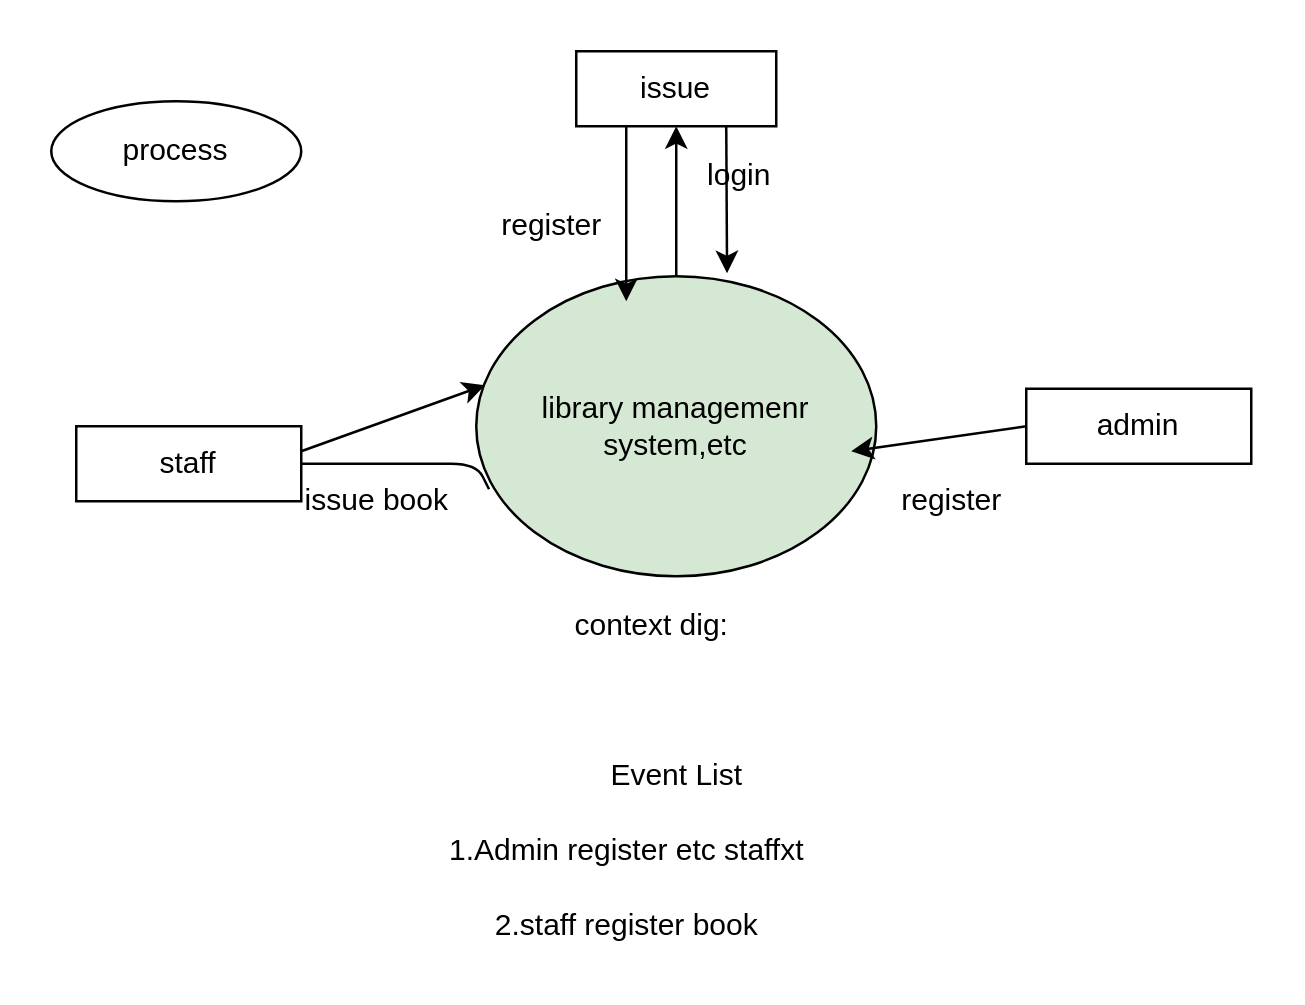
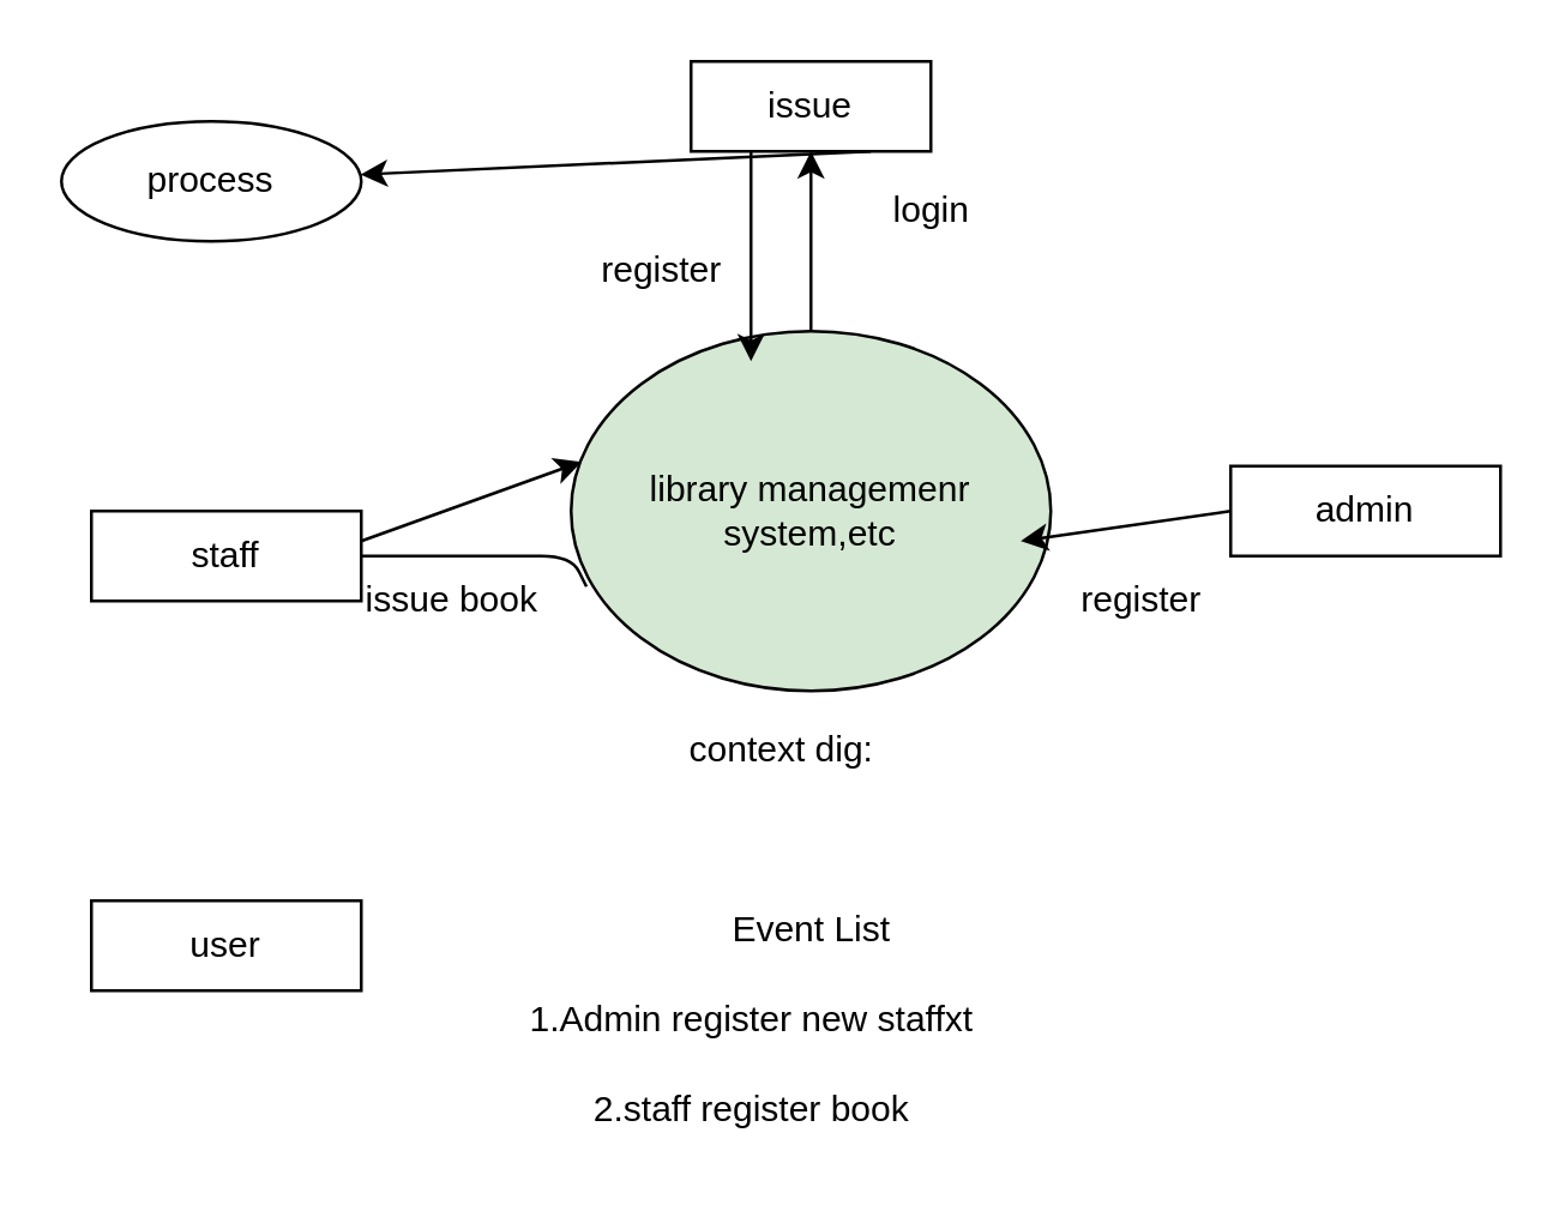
- <mxCell id="14" value="login" style="text;html=1;align=center;verticalAlign=middle;resizable=0;points=[];autosize=1;strokeColor=none;" vertex="1" parent="1"><mxGeometry x="275" y="60" width="40" height="20" as="geometry" /></mxCell>
+ <mxCell id="14" value="login" style="text;html=1;align=center;verticalAlign=middle;resizable=0;points=[];autosize=1;strokeColor=none;" vertex="1" parent="1"><mxGeometry x="290" y="60" width="40" height="20" as="geometry" /></mxCell>
- <mxCell id="13" value="" style="endArrow=classic;html=1;exitX=0.75;exitY=1;exitDx=0;exitDy=0;entryX=0.627;entryY=-0.01;entryDx=0;entryDy=0;entryPerimeter=0;" edge="1" parent="1" source="7" target="5"><mxGeometry width="50" height="50" relative="1" as="geometry"><mxPoint x="290" y="100" as="sourcePoint" /><mxPoint x="340" y="50" as="targetPoint" /></mxGeometry></mxCell>
+ <mxCell id="13" value="" style="endArrow=classic;html=1;exitX=0.75;exitY=1;exitDx=0;exitDy=0;" edge="1" parent="1" source="7" target="2"><mxGeometry width="50" height="50" relative="1" as="geometry"><mxPoint x="290" y="100" as="sourcePoint" /><mxPoint x="340" y="50" as="targetPoint" /></mxGeometry></mxCell>
+ <mxCell id="3" value="user" style="rounded=0;whiteSpace=wrap;html=1;" vertex="1" parent="1"><mxGeometry x="30" y="300" width="90" height="30" as="geometry" /></mxCell>
- <mxCell id="21" value="1.Admin register etc staffxt" style="text;html=1;align=center;verticalAlign=middle;resizable=0;points=[];autosize=1;strokeColor=none;" vertex="1" parent="1"><mxGeometry x="170" y="330" width="160" height="20" as="geometry" /></mxCell>
+ <mxCell id="21" value="1.Admin register new staffxt" style="text;html=1;align=center;verticalAlign=middle;resizable=0;points=[];autosize=1;strokeColor=none;" vertex="1" parent="1"><mxGeometry x="170" y="330" width="160" height="20" as="geometry" /></mxCell>
